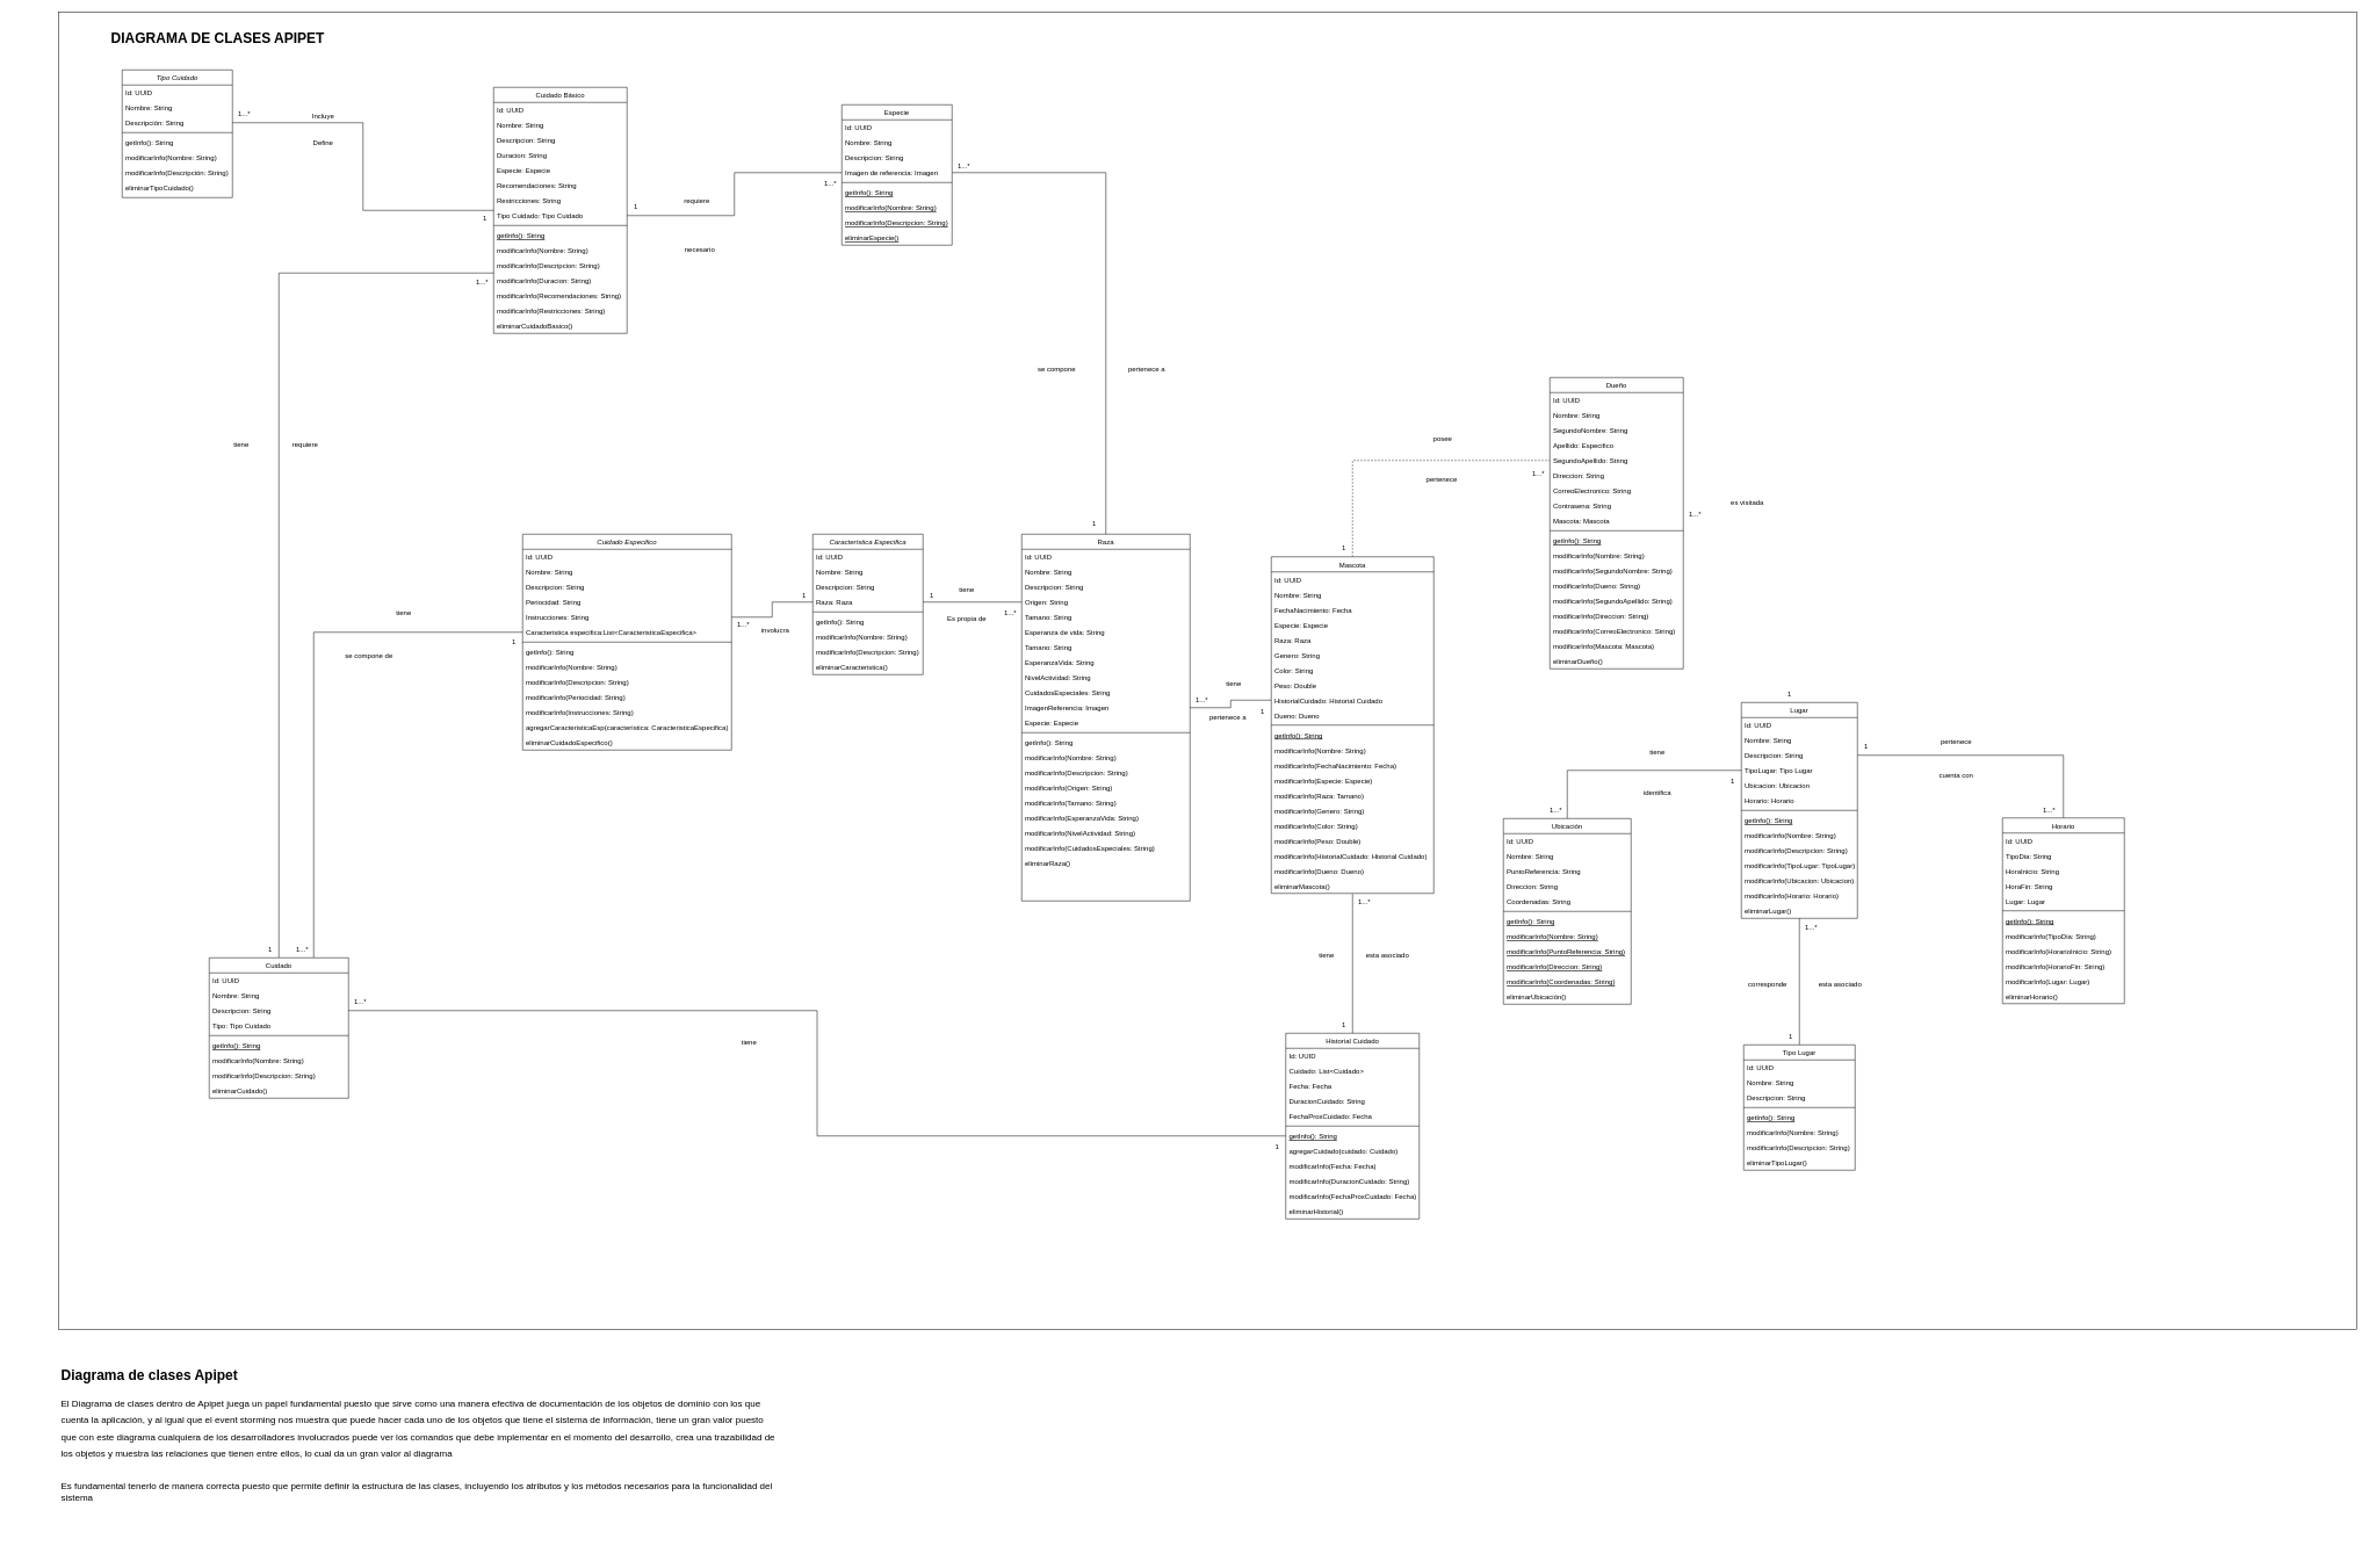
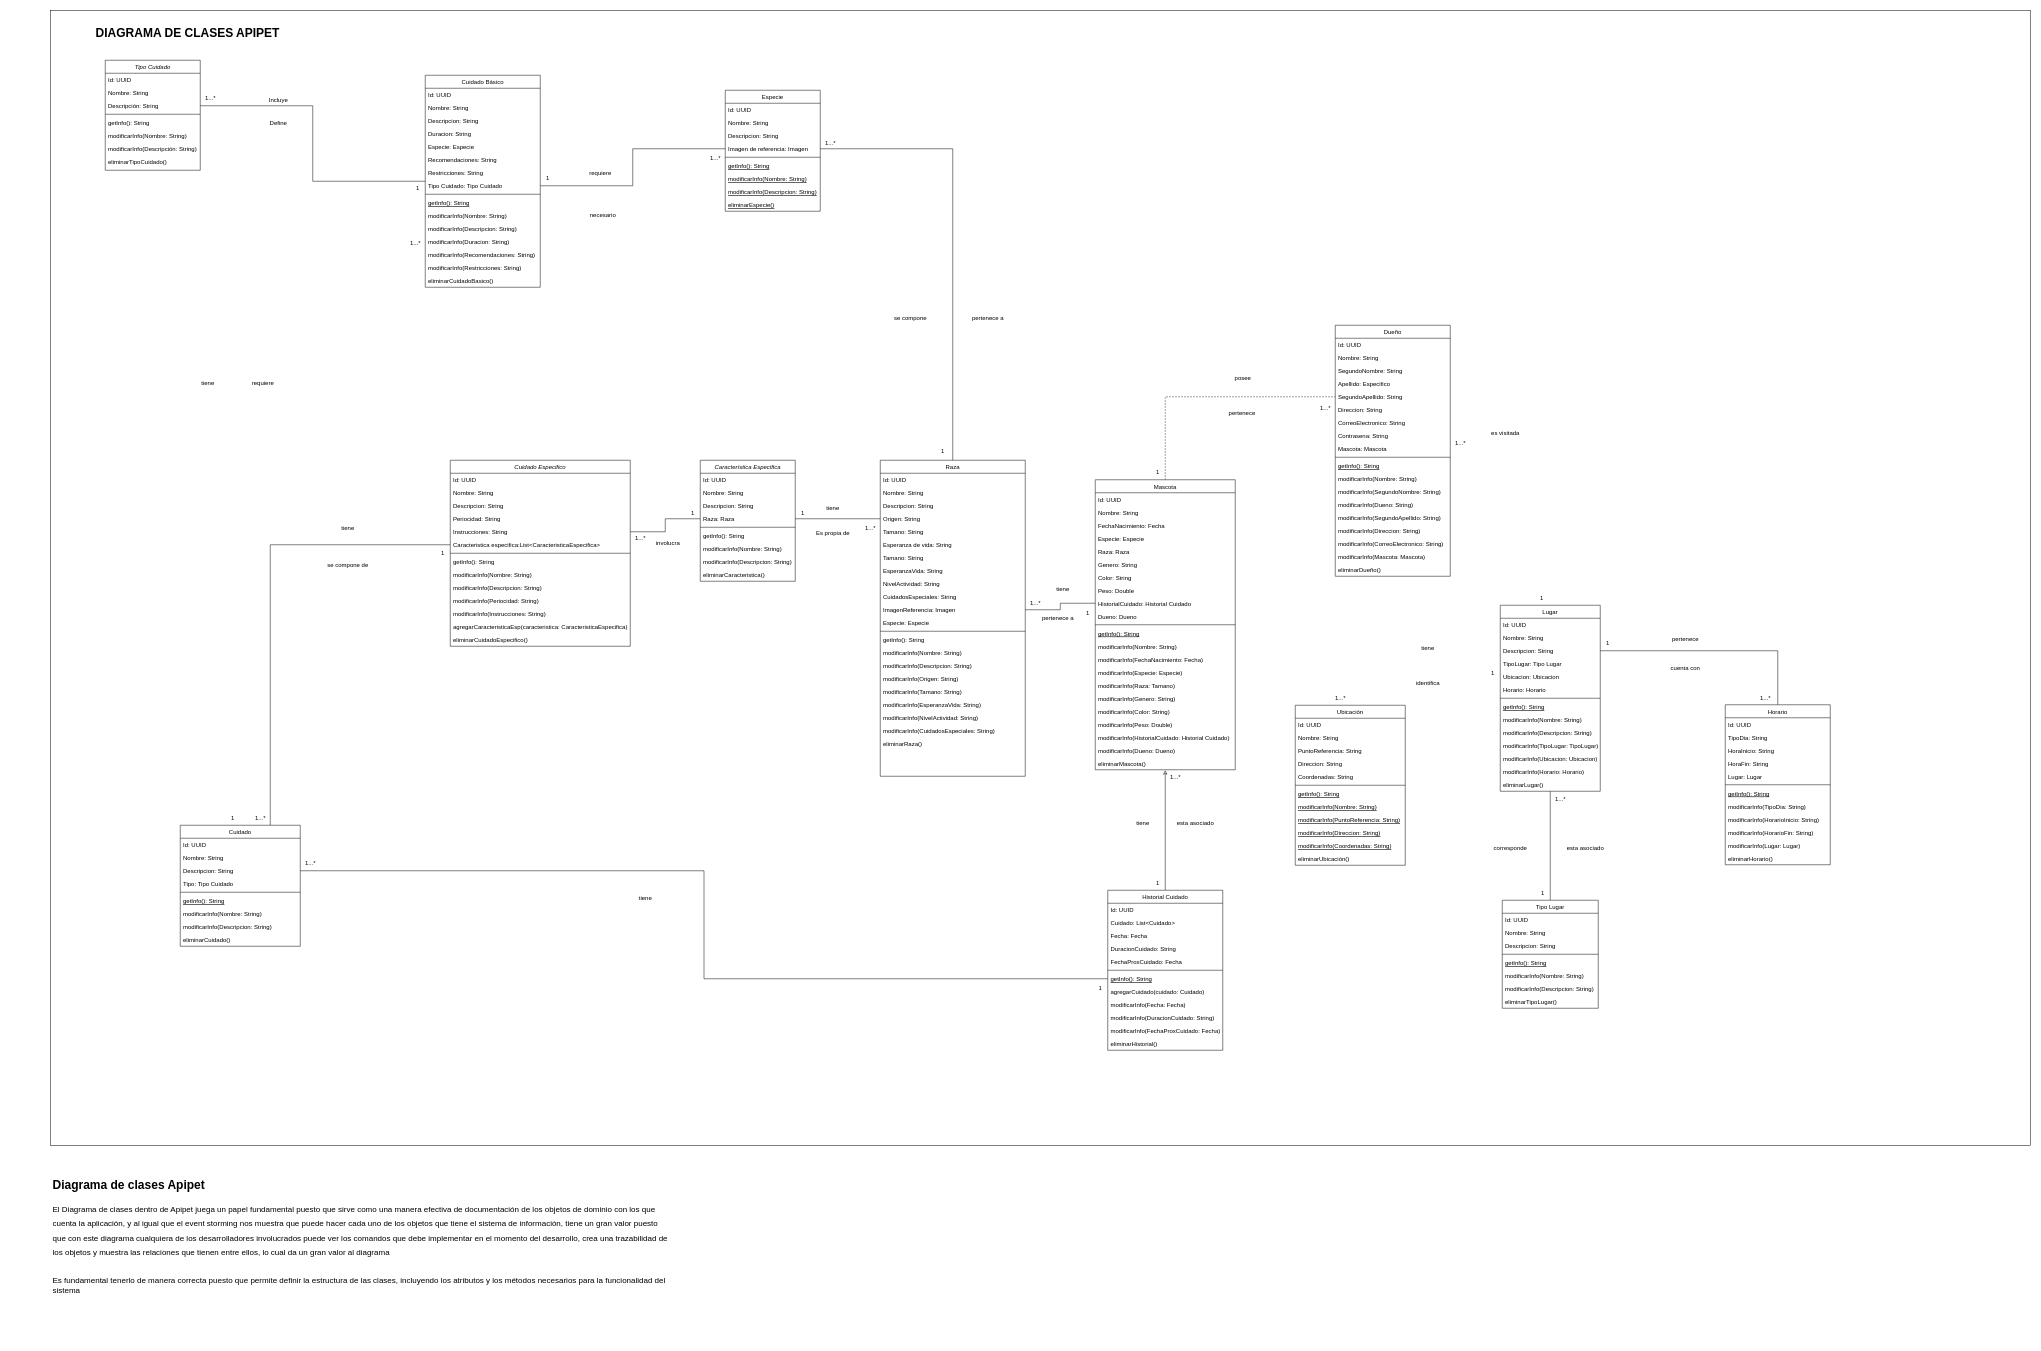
- <mxCell id="12" style="edgeStyle=orthogonalEdgeStyle;rounded=0;orthogonalLoop=1;jettySize=auto;html=1;entryX=0.5;entryY=0;entryDx=0;entryDy=0;endArrow=none;endFill=0;" edge="1" parent="1" source="13" target="89"><mxGeometry relative="1" as="geometry"><Array as="points"><mxPoint x="480" y="470" /></Array></mxGeometry></mxCell>
- <mxCell id="242" value="se compone de" style="text;html=1;align=center;verticalAlign=middle;resizable=0;points=[];autosize=1;strokeColor=none;fillColor=none;" vertex="1" parent="1"><mxGeometry x="580" y="1115" width="110" height="30" as="geometry" /></mxCell>
+ <mxCell id="242" value="se compone de" style="text;html=1;align=center;verticalAlign=middle;resizable=0;points=[];autosize=1;strokeColor=none;fillColor=none;" vertex="1" parent="1"><mxGeometry x="640" y="1115" width="110" height="30" as="geometry" /></mxCell>
- <mxCell id="173" style="edgeStyle=orthogonalEdgeStyle;rounded=0;orthogonalLoop=1;jettySize=auto;html=1;exitX=0.5;exitY=0;exitDx=0;exitDy=0;endArrow=none;endFill=0;" edge="1" parent="1" source="174" target="162"><mxGeometry relative="1" as="geometry" /></mxCell>
- <mxCell id="99" style="edgeStyle=orthogonalEdgeStyle;rounded=0;orthogonalLoop=1;jettySize=auto;html=1;exitX=0.5;exitY=0;exitDx=0;exitDy=0;entryX=0.5;entryY=1.038;entryDx=0;entryDy=0;entryPerimeter=0;endArrow=none;endFill=0;" edge="1" parent="1" source="100" target="136"><mxGeometry relative="1" as="geometry" /></mxCell>
+ <mxCell id="99" style="edgeStyle=orthogonalEdgeStyle;rounded=0;orthogonalLoop=1;jettySize=auto;html=1;exitX=0.5;exitY=0;exitDx=0;exitDy=0;entryX=0.5;entryY=1.038;entryDx=0;entryDy=0;entryPerimeter=0;endArrow=classic;endFill=0;" edge="1" parent="1" source="100" target="136"><mxGeometry relative="1" as="geometry" /></mxCell>
- <mxCell id="267" value="corresponde" style="text;html=1;align=center;verticalAlign=middle;resizable=0;points=[];autosize=1;strokeColor=none;fillColor=none;" vertex="1" parent="1"><mxGeometry x="3000" y="1680" width="90" height="30" as="geometry" /></mxCell>
+ <mxCell id="267" value="corresponde" style="text;html=1;align=center;verticalAlign=middle;resizable=0;points=[];autosize=1;strokeColor=none;fillColor=none;" vertex="1" parent="1"><mxGeometry x="2975" y="1680" width="90" height="30" as="geometry" /></mxCell>
